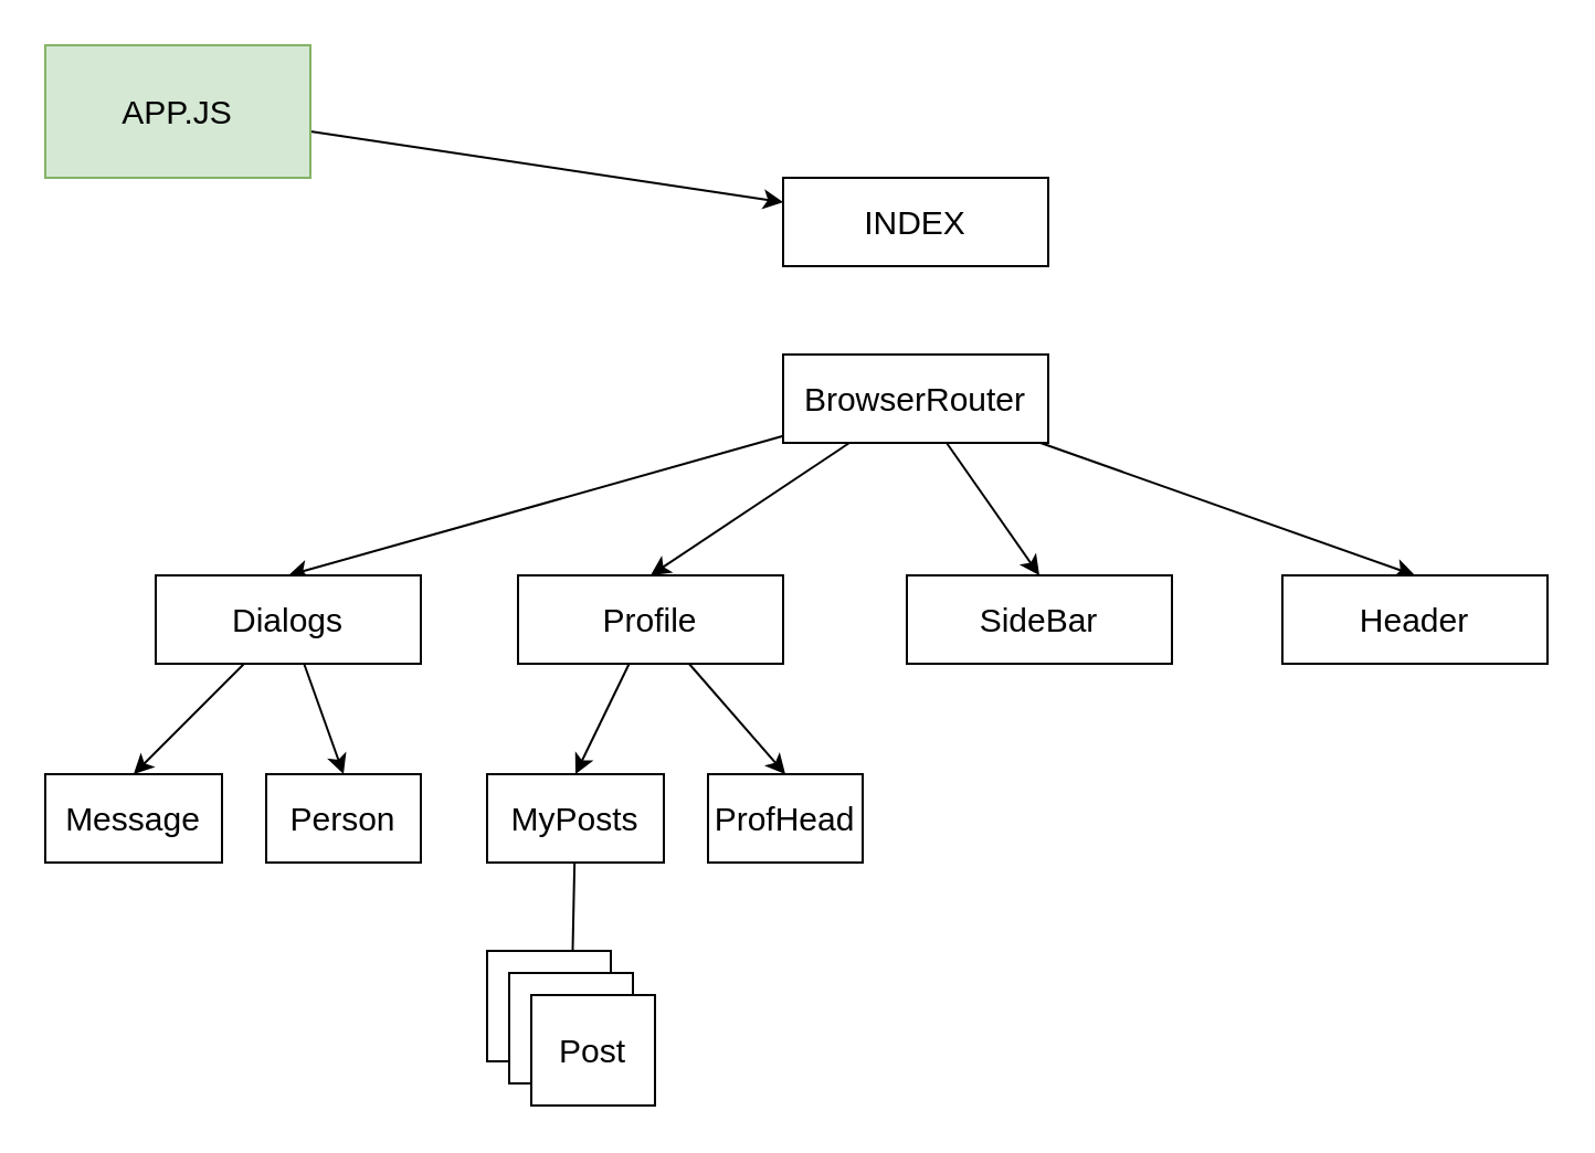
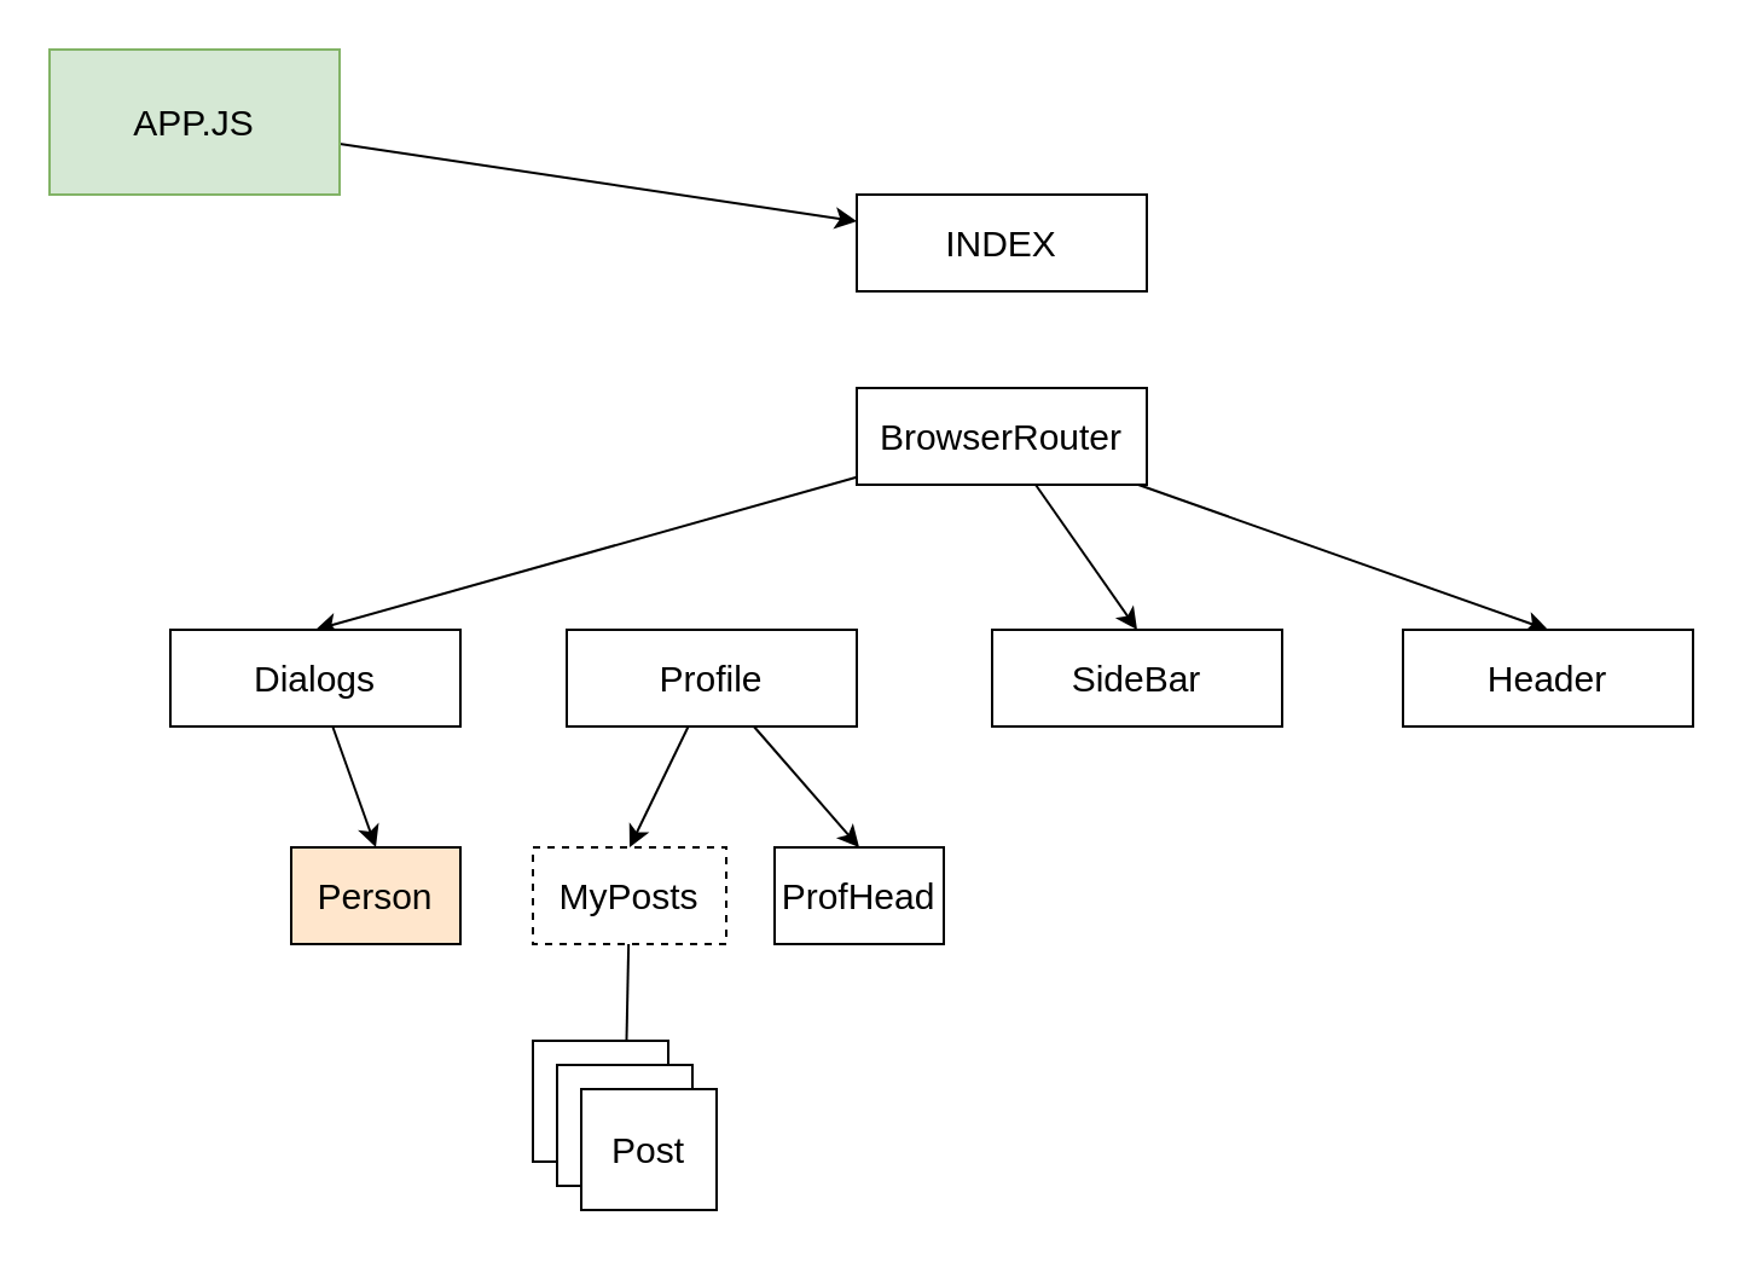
- <mxCell id="6" style="edgeStyle=none;rounded=0;orthogonalLoop=1;jettySize=auto;html=1;entryX=0.5;entryY=0;entryDx=0;entryDy=0;" edge="1" parent="1" source="9" target="15"><mxGeometry relative="1" as="geometry" /></mxCell>
- <mxCell id="10" style="edgeStyle=none;rounded=0;orthogonalLoop=1;jettySize=auto;html=1;entryX=0.5;entryY=0;entryDx=0;entryDy=0;" edge="1" parent="1" source="12" target="18"><mxGeometry relative="1" as="geometry" /></mxCell>
- <mxCell id="18" value="&lt;font style=&quot;font-size: 15px&quot;&gt;Message&lt;/font&gt;" style="rounded=0;whiteSpace=wrap;html=1;" vertex="1" parent="1"><mxGeometry x="20" y="350" width="80" height="40" as="geometry" /></mxCell>
- <mxCell id="19" value="&lt;font style=&quot;font-size: 15px&quot;&gt;Person&lt;br&gt;&lt;/font&gt;" style="rounded=0;whiteSpace=wrap;html=1;" vertex="1" parent="1"><mxGeometry x="120" y="350" width="70" height="40" as="geometry" /></mxCell>
+ <mxCell id="19" value="&lt;font style=&quot;font-size: 15px&quot;&gt;Person&lt;br&gt;&lt;/font&gt;" style="rounded=0;whiteSpace=wrap;html=1;fillColor=#ffe6cc;" vertex="1" parent="1"><mxGeometry x="120" y="350" width="70" height="40" as="geometry" /></mxCell>
- <mxCell id="21" value="&lt;font style=&quot;font-size: 15px&quot;&gt;MyPosts&lt;br&gt;&lt;/font&gt;" style="rounded=0;whiteSpace=wrap;html=1;" vertex="1" parent="1"><mxGeometry x="220" y="350" width="80" height="40" as="geometry" /></mxCell>
+ <mxCell id="21" value="&lt;font style=&quot;font-size: 15px&quot;&gt;MyPosts&lt;br&gt;&lt;/font&gt;" style="rounded=0;whiteSpace=wrap;html=1;dashed=1;" vertex="1" parent="1"><mxGeometry x="220" y="350" width="80" height="40" as="geometry" /></mxCell>
